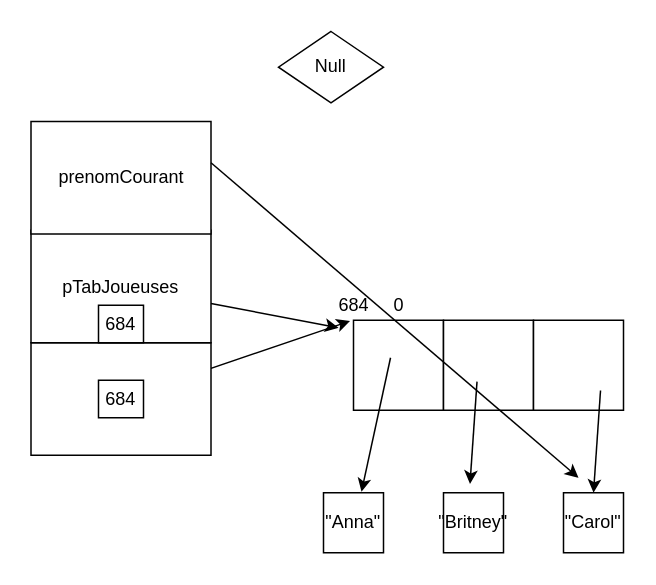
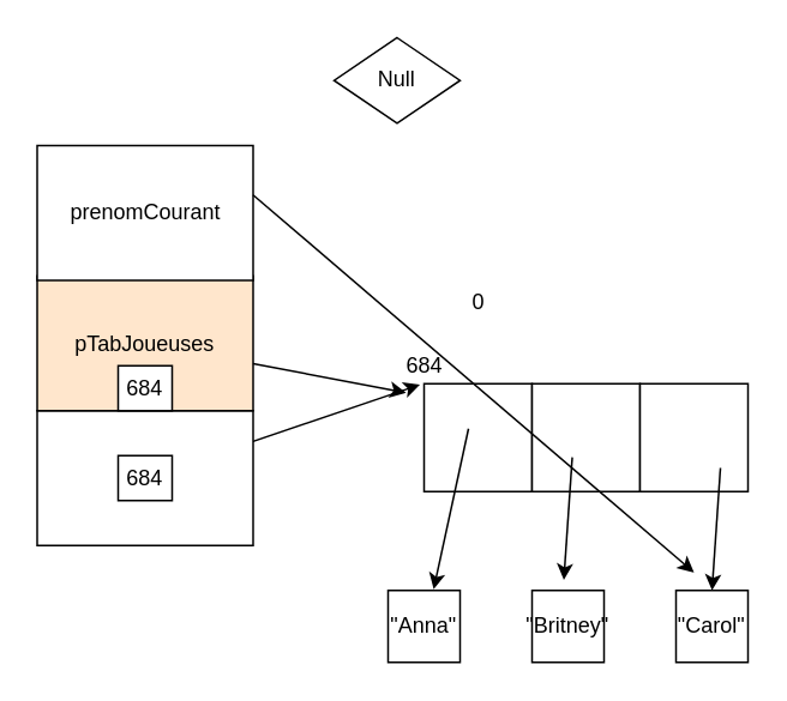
- <mxCell id="16" value="pTabJoueuses" style="rounded=0;whiteSpace=wrap;html=1;" vertex="1" parent="1"><mxGeometry x="20" y="153" width="120" height="75" as="geometry" /></mxCell>
+ <mxCell id="16" value="pTabJoueuses" style="rounded=0;whiteSpace=wrap;html=1;fillColor=#ffe6cc;" vertex="1" parent="1"><mxGeometry x="20" y="153" width="120" height="75" as="geometry" /></mxCell>
- <mxCell id="8" value="0" style="text;html=1;align=center;verticalAlign=middle;resizable=0;points=[];autosize=1;strokeColor=none;" vertex="1" parent="1"><mxGeometry x="255" y="193" width="20" height="20" as="geometry" /></mxCell>
+ <mxCell id="8" value="0" style="text;html=1;align=center;verticalAlign=middle;resizable=0;points=[];autosize=1;strokeColor=none;" vertex="1" parent="1"><mxGeometry x="255" y="158" width="20" height="20" as="geometry" /></mxCell>
